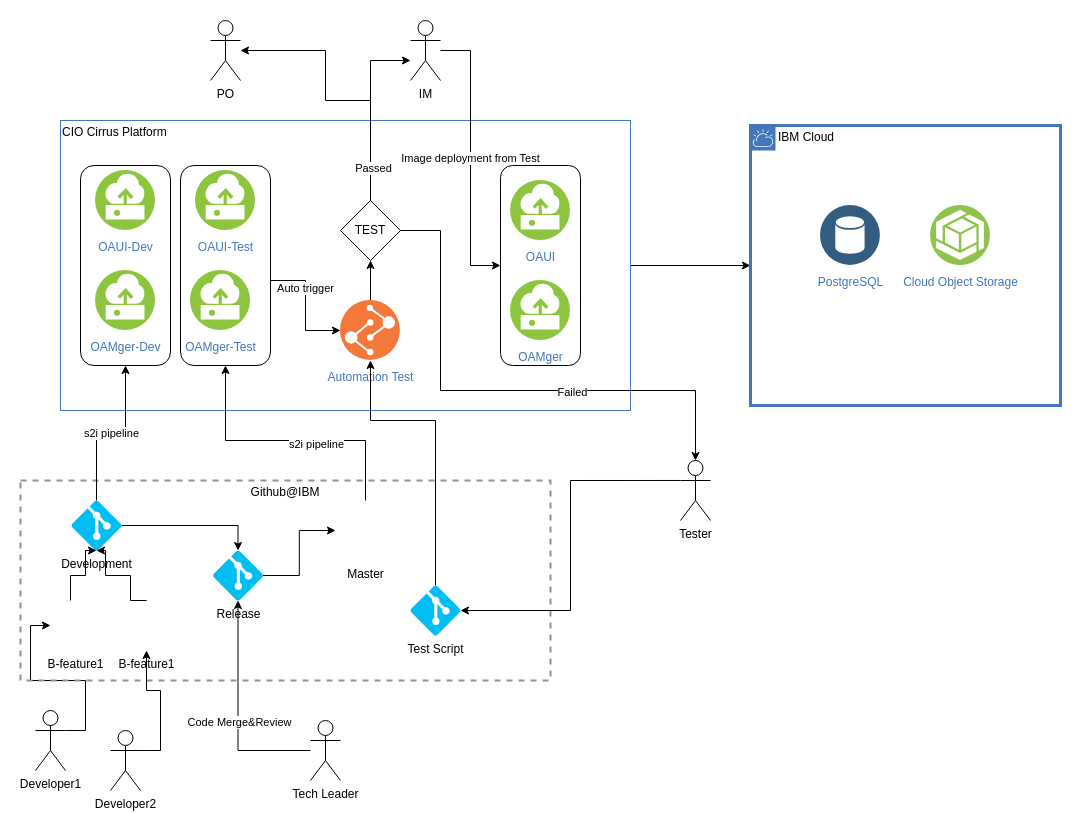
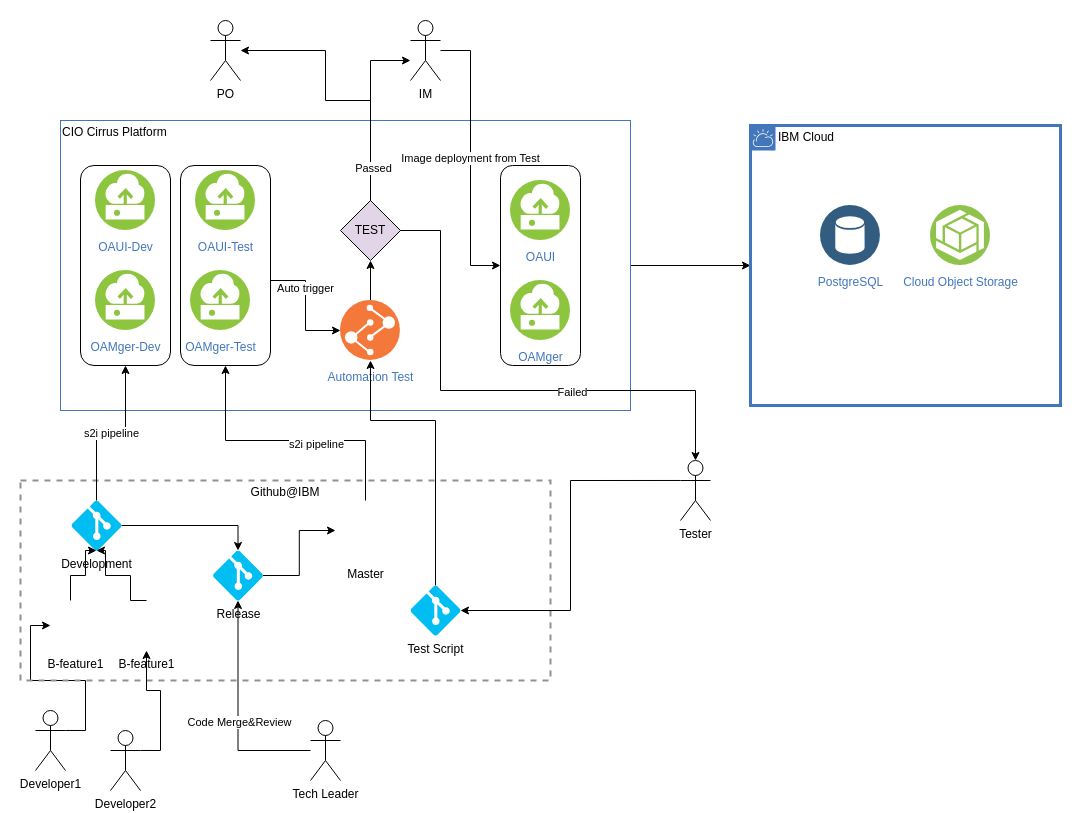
- <mxCell id="16" value="TEST" style="rhombus;whiteSpace=wrap;html=1;shadow=0;fillColor=#FFFFFF;" vertex="1" parent="3"><mxGeometry x="280" y="80" width="60" height="60" as="geometry" /></mxCell>
+ <mxCell id="16" value="TEST" style="rhombus;whiteSpace=wrap;html=1;shadow=0;fillColor=#e1d5e7;" vertex="1" parent="3"><mxGeometry x="280" y="80" width="60" height="60" as="geometry" /></mxCell>
